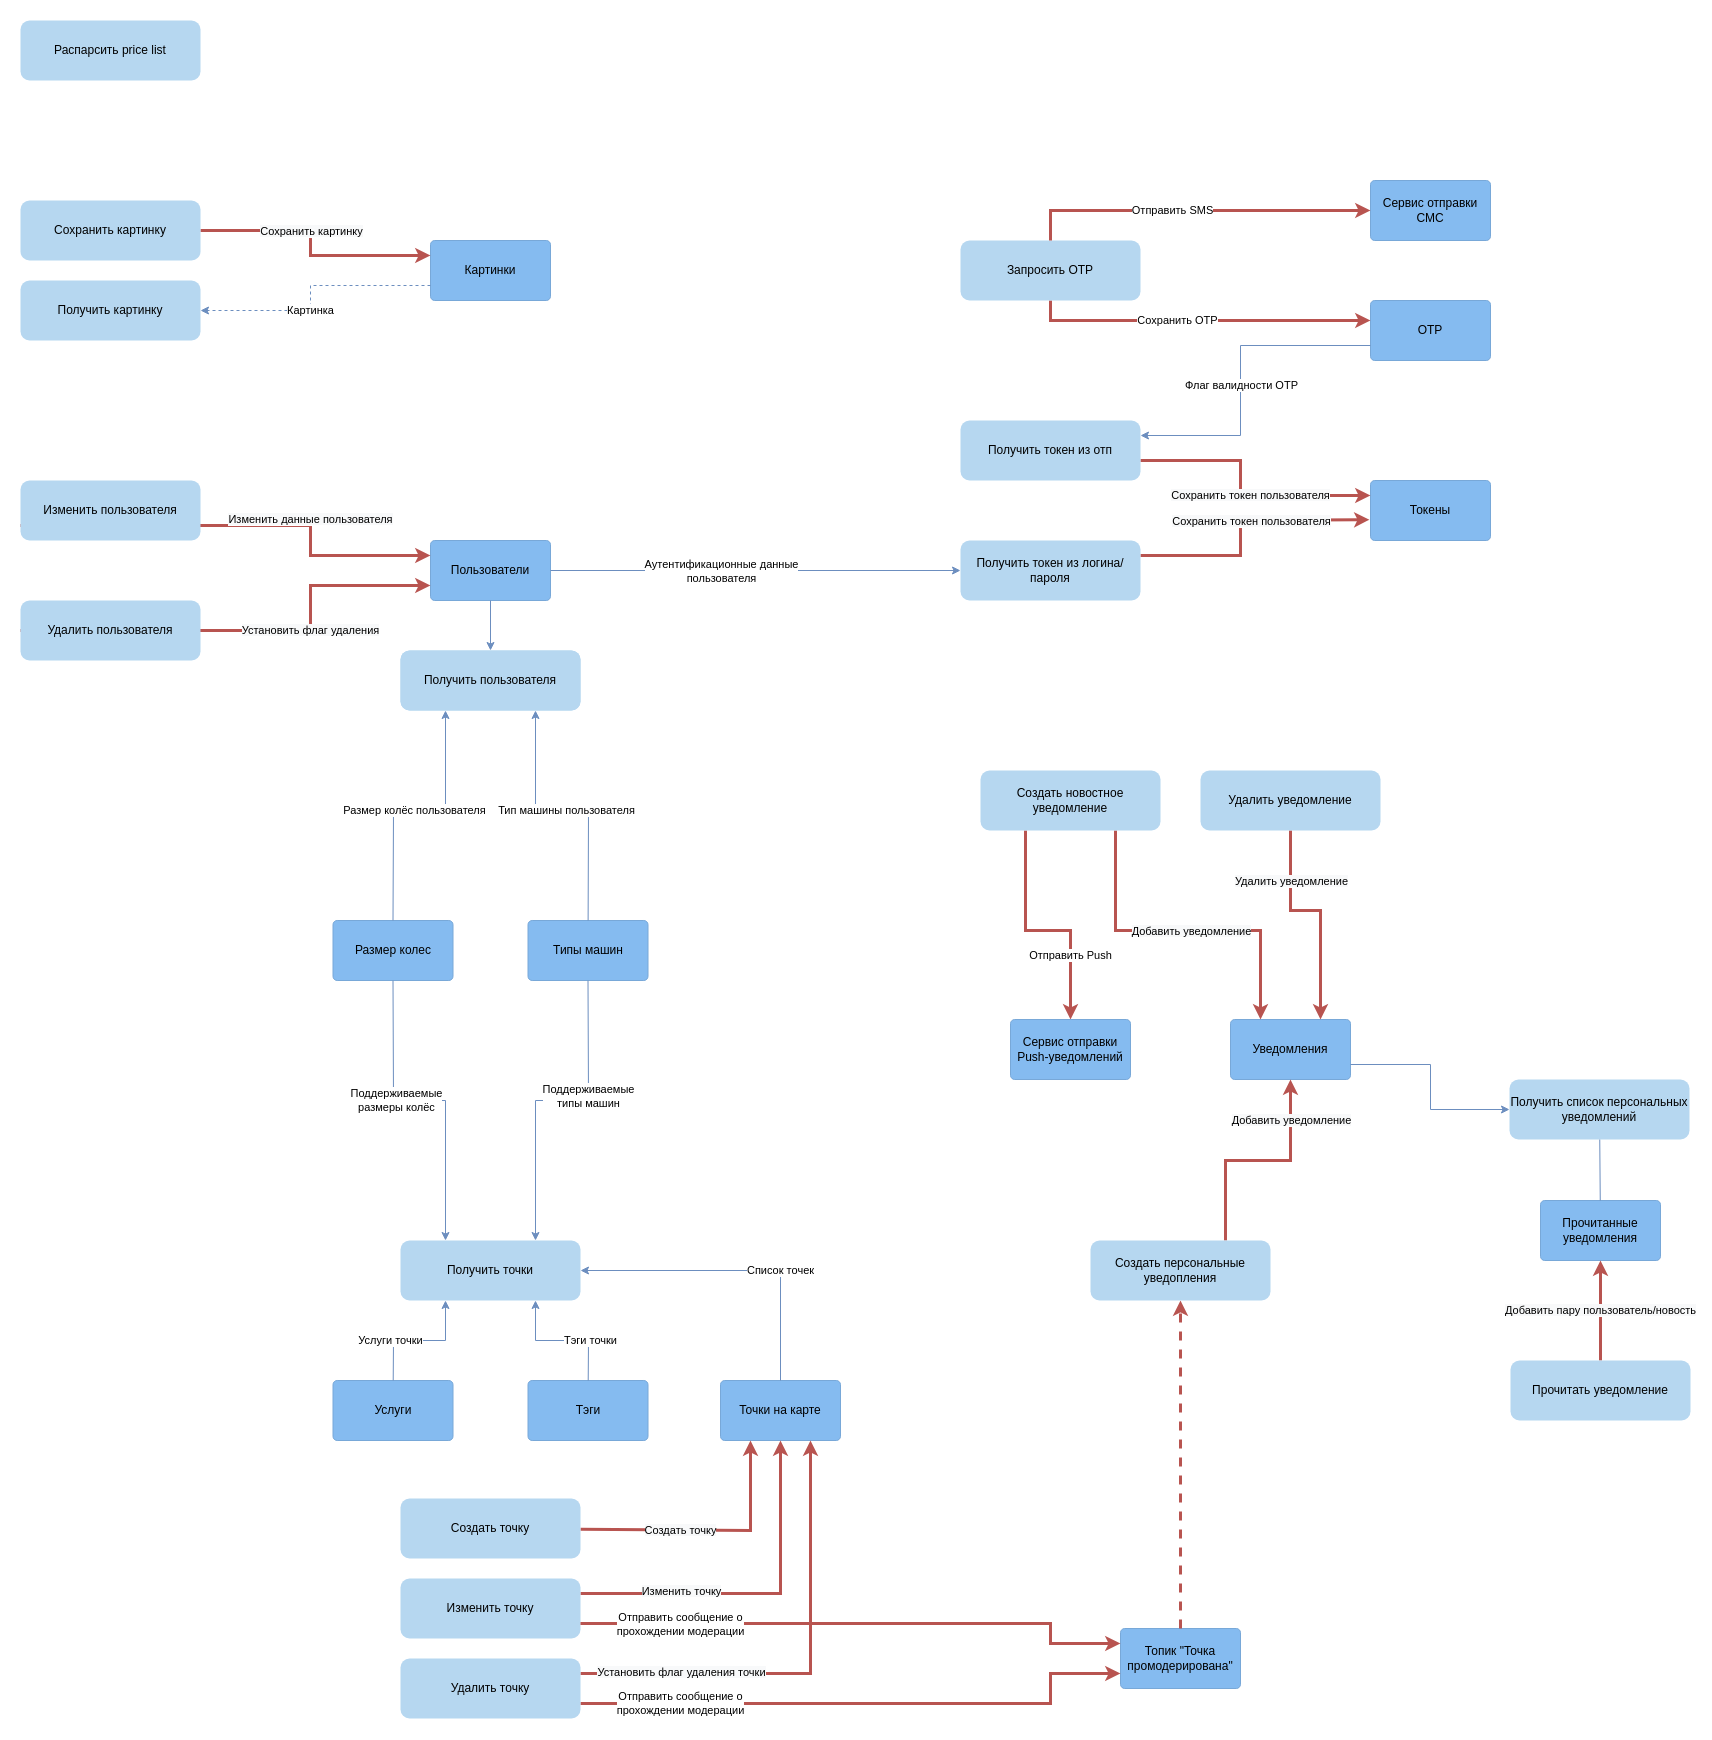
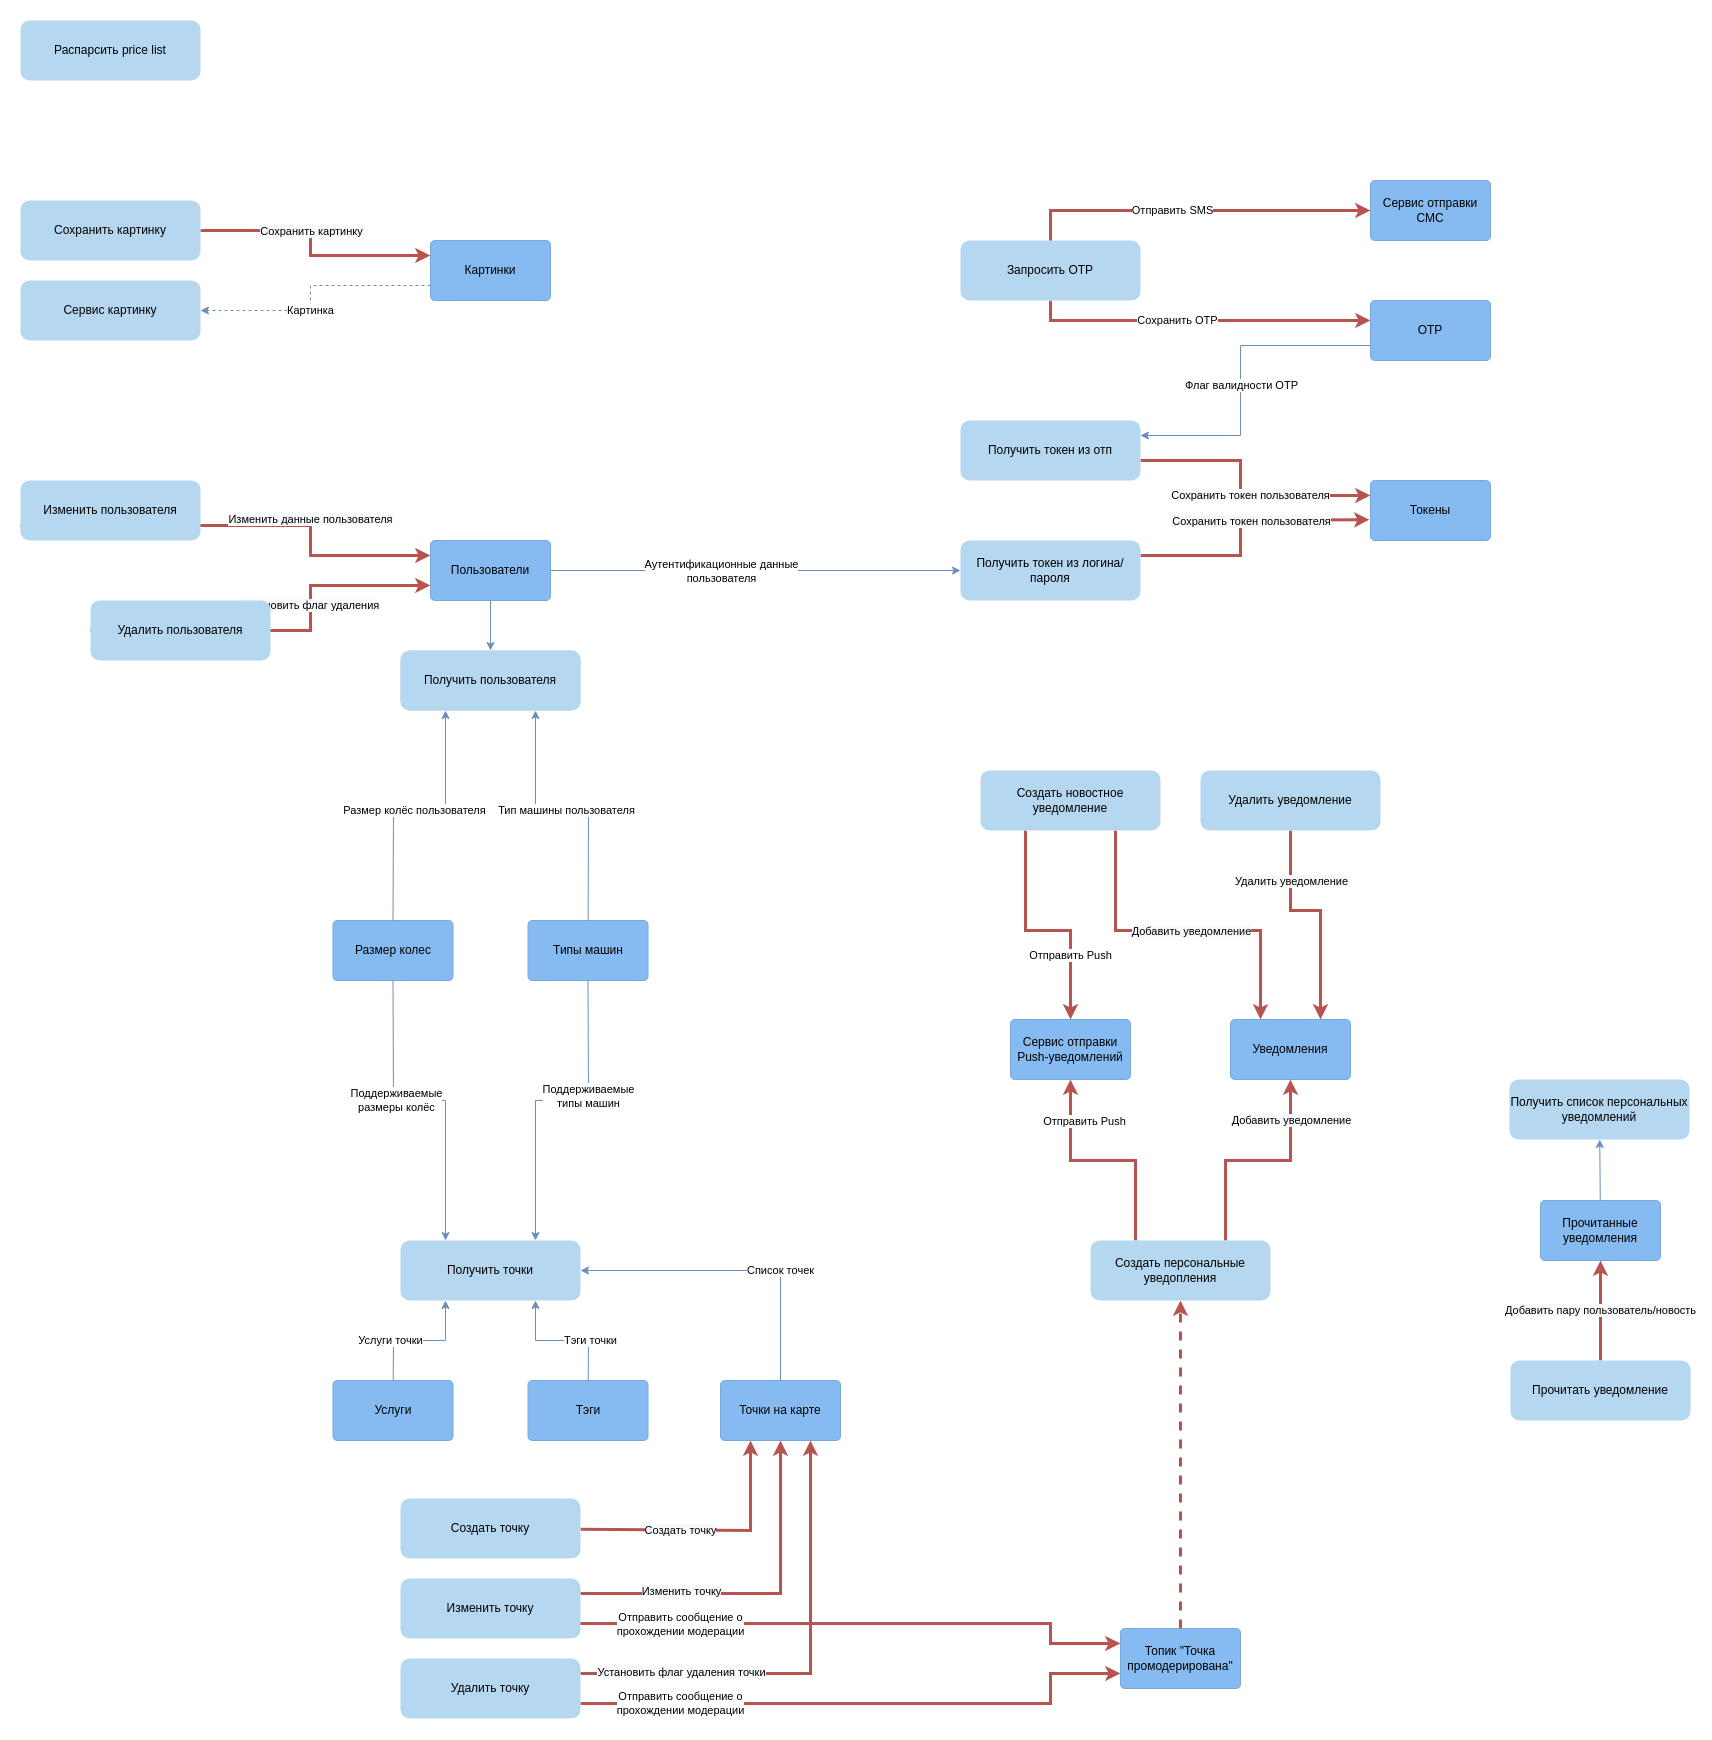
- <mxCell id="72" value="Получить картинку" style="rounded=1;whiteSpace=wrap;html=1;fillColor=#B6D7F0;strokeColor=none;fontStyle=0;" parent="1" vertex="1"><mxGeometry x="20" y="280" width="180" height="60" as="geometry" /></mxCell>
+ <mxCell id="72" value="Сервис картинку" style="rounded=1;whiteSpace=wrap;html=1;fillColor=#B6D7F0;strokeColor=none;fontStyle=0;" parent="1" vertex="1"><mxGeometry x="20" y="280" width="180" height="60" as="geometry" /></mxCell>
- <mxCell id="12" value="Удалить пользователя" style="rounded=1;whiteSpace=wrap;html=1;fillColor=#B6D7F0;strokeColor=none;fontStyle=0;" parent="1" vertex="1"><mxGeometry x="20" y="600" width="180" height="60" as="geometry" /></mxCell>
+ <mxCell id="12" value="Удалить пользователя" style="rounded=1;whiteSpace=wrap;html=1;fillColor=#B6D7F0;strokeColor=none;fontStyle=0;" parent="1" vertex="1"><mxGeometry x="90" y="600" width="180" height="60" as="geometry" /></mxCell>
- <mxCell id="34" style="edgeStyle=none;rounded=0;orthogonalLoop=1;jettySize=auto;html=1;fillColor=#dae8fc;strokeColor=#6c8ebf;exitX=1;exitY=0.75;exitDx=0;exitDy=0;entryX=0;entryY=0.5;entryDx=0;entryDy=0;" parent="1" source="6" target="33" edge="1"><mxGeometry relative="1" as="geometry"><mxPoint x="29" y="1355" as="targetPoint" /><mxPoint x="379" y="1280" as="sourcePoint" /><Array as="points"><mxPoint x="1430" y="1064" /><mxPoint x="1430" y="1109" /></Array></mxGeometry></mxCell>
- <mxCell id="35" style="edgeStyle=none;rounded=0;orthogonalLoop=1;jettySize=auto;html=1;fillColor=#dae8fc;strokeColor=#6c8ebf;endArrow=none;" parent="1" source="32" target="33" edge="1"><mxGeometry relative="1" as="geometry"><mxPoint x="-402" y="1685" as="targetPoint" /><mxPoint x="1078" y="1420" as="sourcePoint" /><Array as="points" /></mxGeometry></mxCell>
+ <mxCell id="35" style="edgeStyle=none;rounded=0;orthogonalLoop=1;jettySize=auto;html=1;fillColor=#dae8fc;strokeColor=#6c8ebf;" parent="1" source="32" target="33" edge="1"><mxGeometry relative="1" as="geometry"><mxPoint x="-402" y="1685" as="targetPoint" /><mxPoint x="1078" y="1420" as="sourcePoint" /><Array as="points" /></mxGeometry></mxCell>
+ <mxCell id="61" style="edgeStyle=orthogonalEdgeStyle;rounded=0;orthogonalLoop=1;jettySize=auto;html=1;exitX=0.25;exitY=0;exitDx=0;exitDy=0;strokeColor=#b85450;startArrow=none;strokeWidth=3;fillColor=#f8cecc;" edge="1" parent="1" source="63" target="75"><mxGeometry relative="1" as="geometry"><Array as="points"><mxPoint x="1135" y="1160" /><mxPoint x="1070" y="1160" /></Array></mxGeometry></mxCell>
+ <mxCell id="62" value="Отправить Push" style="edgeLabel;html=1;align=center;verticalAlign=middle;resizable=0;points=[];" vertex="1" connectable="0" parent="61"><mxGeometry x="-0.203" y="-1" relative="1" as="geometry"><mxPoint x="-42" y="-39" as="offset" /></mxGeometry></mxCell>
